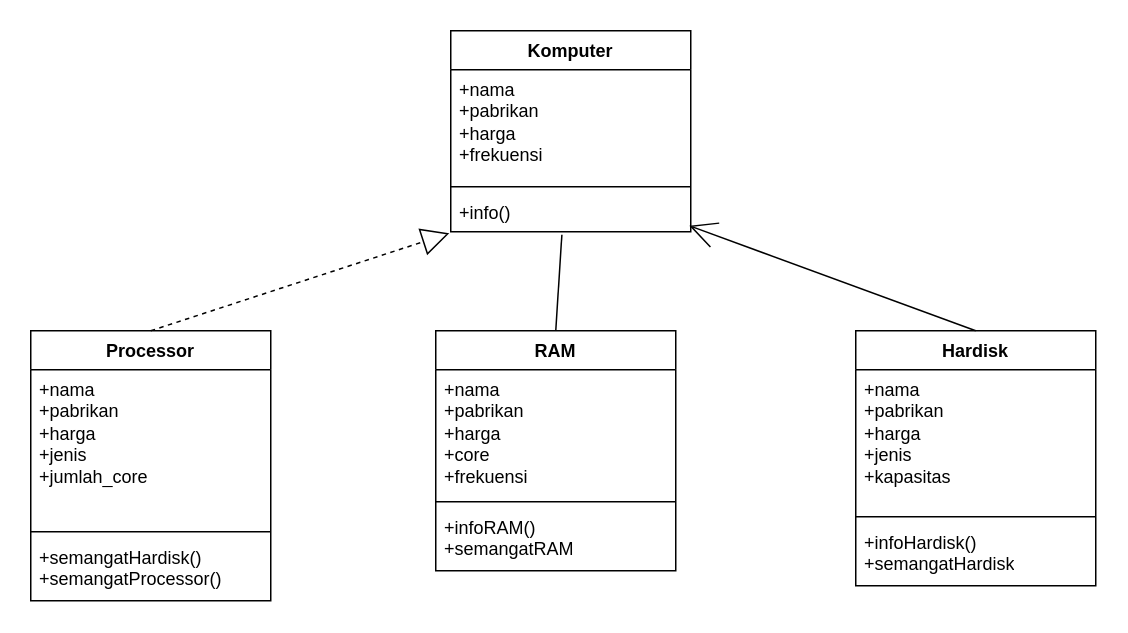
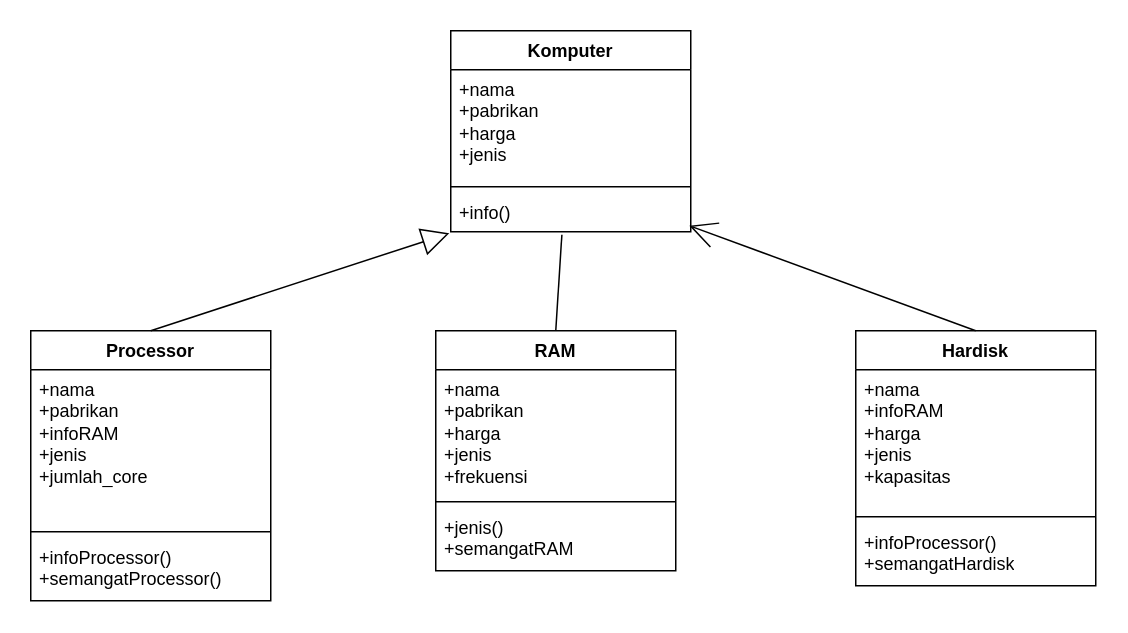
- <mxCell id="3" value="+nama&lt;br&gt;+pabrikan&lt;br&gt;+harga&lt;br&gt;+frekuensi" style="text;strokeColor=none;fillColor=none;align=left;verticalAlign=top;spacingLeft=4;spacingRight=4;overflow=hidden;rotatable=0;points=[[0,0.5],[1,0.5]];portConstraint=eastwest;whiteSpace=wrap;html=1;" vertex="1" parent="2"><mxGeometry y="26" width="160" height="74" as="geometry" /></mxCell>
+ <mxCell id="3" value="+nama&lt;br&gt;+pabrikan&lt;br&gt;+harga&lt;br&gt;+jenis" style="text;strokeColor=none;fillColor=none;align=left;verticalAlign=top;spacingLeft=4;spacingRight=4;overflow=hidden;rotatable=0;points=[[0,0.5],[1,0.5]];portConstraint=eastwest;whiteSpace=wrap;html=1;" vertex="1" parent="2"><mxGeometry y="26" width="160" height="74" as="geometry" /></mxCell>
- <mxCell id="18" value="" style="endArrow=block;endSize=16;endFill=0;html=1;rounded=0;exitX=0.5;exitY=0;exitDx=0;exitDy=0;entryX=-0.006;entryY=1.038;entryDx=0;entryDy=0;entryPerimeter=0;dashed=1;" edge="1" parent="1" source="10" target="5"><mxGeometry width="160" relative="1" as="geometry"><mxPoint x="250" y="200" as="sourcePoint" /><mxPoint x="410" y="200" as="targetPoint" /></mxGeometry></mxCell>
+ <mxCell id="18" value="" style="endArrow=block;endSize=16;endFill=0;html=1;rounded=0;exitX=0.5;exitY=0;exitDx=0;exitDy=0;entryX=-0.006;entryY=1.038;entryDx=0;entryDy=0;entryPerimeter=0;" edge="1" parent="1" source="10" target="5"><mxGeometry width="160" relative="1" as="geometry"><mxPoint x="250" y="200" as="sourcePoint" /><mxPoint x="410" y="200" as="targetPoint" /></mxGeometry></mxCell>
- <mxCell id="11" value="+nama&lt;br style=&quot;border-color: var(--border-color);&quot;&gt;+pabrikan&lt;br style=&quot;border-color: var(--border-color);&quot;&gt;+harga&lt;br style=&quot;border-color: var(--border-color);&quot;&gt;+jenis&lt;br&gt;+jumlah_core" style="text;strokeColor=none;fillColor=none;align=left;verticalAlign=top;spacingLeft=4;spacingRight=4;overflow=hidden;rotatable=0;points=[[0,0.5],[1,0.5]];portConstraint=eastwest;whiteSpace=wrap;html=1;" vertex="1" parent="10"><mxGeometry y="26" width="160" height="104" as="geometry" /></mxCell>
+ <mxCell id="11" value="+nama&lt;br style=&quot;border-color: var(--border-color);&quot;&gt;+pabrikan&lt;br style=&quot;border-color: var(--border-color);&quot;&gt;+infoRAM&lt;br style=&quot;border-color: var(--border-color);&quot;&gt;+jenis&lt;br&gt;+jumlah_core" style="text;strokeColor=none;fillColor=none;align=left;verticalAlign=top;spacingLeft=4;spacingRight=4;overflow=hidden;rotatable=0;points=[[0,0.5],[1,0.5]];portConstraint=eastwest;whiteSpace=wrap;html=1;" vertex="1" parent="10"><mxGeometry y="26" width="160" height="104" as="geometry" /></mxCell>
- <mxCell id="7" value="+nama&lt;br style=&quot;border-color: var(--border-color);&quot;&gt;+pabrikan&lt;br style=&quot;border-color: var(--border-color);&quot;&gt;+harga&lt;br style=&quot;border-color: var(--border-color);&quot;&gt;+core&lt;br&gt;+frekuensi" style="text;strokeColor=none;fillColor=none;align=left;verticalAlign=top;spacingLeft=4;spacingRight=4;overflow=hidden;rotatable=0;points=[[0,0.5],[1,0.5]];portConstraint=eastwest;whiteSpace=wrap;html=1;" vertex="1" parent="6"><mxGeometry y="26" width="160" height="84" as="geometry" /></mxCell>
+ <mxCell id="7" value="+nama&lt;br style=&quot;border-color: var(--border-color);&quot;&gt;+pabrikan&lt;br style=&quot;border-color: var(--border-color);&quot;&gt;+harga&lt;br style=&quot;border-color: var(--border-color);&quot;&gt;+jenis&lt;br&gt;+frekuensi" style="text;strokeColor=none;fillColor=none;align=left;verticalAlign=top;spacingLeft=4;spacingRight=4;overflow=hidden;rotatable=0;points=[[0,0.5],[1,0.5]];portConstraint=eastwest;whiteSpace=wrap;html=1;" vertex="1" parent="6"><mxGeometry y="26" width="160" height="84" as="geometry" /></mxCell>
- <mxCell id="15" value="+nama&lt;br style=&quot;border-color: var(--border-color);&quot;&gt;+pabrikan&lt;br style=&quot;border-color: var(--border-color);&quot;&gt;+harga&lt;br style=&quot;border-color: var(--border-color);&quot;&gt;+jenis&lt;br&gt;+kapasitas" style="text;strokeColor=none;fillColor=none;align=left;verticalAlign=top;spacingLeft=4;spacingRight=4;overflow=hidden;rotatable=0;points=[[0,0.5],[1,0.5]];portConstraint=eastwest;whiteSpace=wrap;html=1;" vertex="1" parent="14"><mxGeometry y="26" width="160" height="94" as="geometry" /></mxCell>
+ <mxCell id="15" value="+nama&lt;br style=&quot;border-color: var(--border-color);&quot;&gt;+infoRAM&lt;br style=&quot;border-color: var(--border-color);&quot;&gt;+harga&lt;br style=&quot;border-color: var(--border-color);&quot;&gt;+jenis&lt;br&gt;+kapasitas" style="text;strokeColor=none;fillColor=none;align=left;verticalAlign=top;spacingLeft=4;spacingRight=4;overflow=hidden;rotatable=0;points=[[0,0.5],[1,0.5]];portConstraint=eastwest;whiteSpace=wrap;html=1;" vertex="1" parent="14"><mxGeometry y="26" width="160" height="94" as="geometry" /></mxCell>
- <mxCell id="9" value="+infoRAM()&lt;br&gt;+semangatRAM" style="text;strokeColor=none;fillColor=none;align=left;verticalAlign=top;spacingLeft=4;spacingRight=4;overflow=hidden;rotatable=0;points=[[0,0.5],[1,0.5]];portConstraint=eastwest;whiteSpace=wrap;html=1;" vertex="1" parent="6"><mxGeometry y="118" width="160" height="42" as="geometry" /></mxCell>
+ <mxCell id="9" value="+jenis()&lt;br&gt;+semangatRAM" style="text;strokeColor=none;fillColor=none;align=left;verticalAlign=top;spacingLeft=4;spacingRight=4;overflow=hidden;rotatable=0;points=[[0,0.5],[1,0.5]];portConstraint=eastwest;whiteSpace=wrap;html=1;" vertex="1" parent="6"><mxGeometry y="118" width="160" height="42" as="geometry" /></mxCell>
- <mxCell id="17" value="+infoHardisk()&lt;br&gt;+semangatHardisk" style="text;strokeColor=none;fillColor=none;align=left;verticalAlign=top;spacingLeft=4;spacingRight=4;overflow=hidden;rotatable=0;points=[[0,0.5],[1,0.5]];portConstraint=eastwest;whiteSpace=wrap;html=1;" vertex="1" parent="14"><mxGeometry y="128" width="160" height="42" as="geometry" /></mxCell>
+ <mxCell id="17" value="+infoProcessor()&lt;br&gt;+semangatHardisk" style="text;strokeColor=none;fillColor=none;align=left;verticalAlign=top;spacingLeft=4;spacingRight=4;overflow=hidden;rotatable=0;points=[[0,0.5],[1,0.5]];portConstraint=eastwest;whiteSpace=wrap;html=1;" vertex="1" parent="14"><mxGeometry y="128" width="160" height="42" as="geometry" /></mxCell>
- <mxCell id="13" value="+semangatHardisk()&lt;br&gt;+semangatProcessor()" style="text;strokeColor=none;fillColor=none;align=left;verticalAlign=top;spacingLeft=4;spacingRight=4;overflow=hidden;rotatable=0;points=[[0,0.5],[1,0.5]];portConstraint=eastwest;whiteSpace=wrap;html=1;" vertex="1" parent="10"><mxGeometry y="138" width="160" height="42" as="geometry" /></mxCell>
+ <mxCell id="13" value="+infoProcessor()&lt;br&gt;+semangatProcessor()" style="text;strokeColor=none;fillColor=none;align=left;verticalAlign=top;spacingLeft=4;spacingRight=4;overflow=hidden;rotatable=0;points=[[0,0.5],[1,0.5]];portConstraint=eastwest;whiteSpace=wrap;html=1;" vertex="1" parent="10"><mxGeometry y="138" width="160" height="42" as="geometry" /></mxCell>
